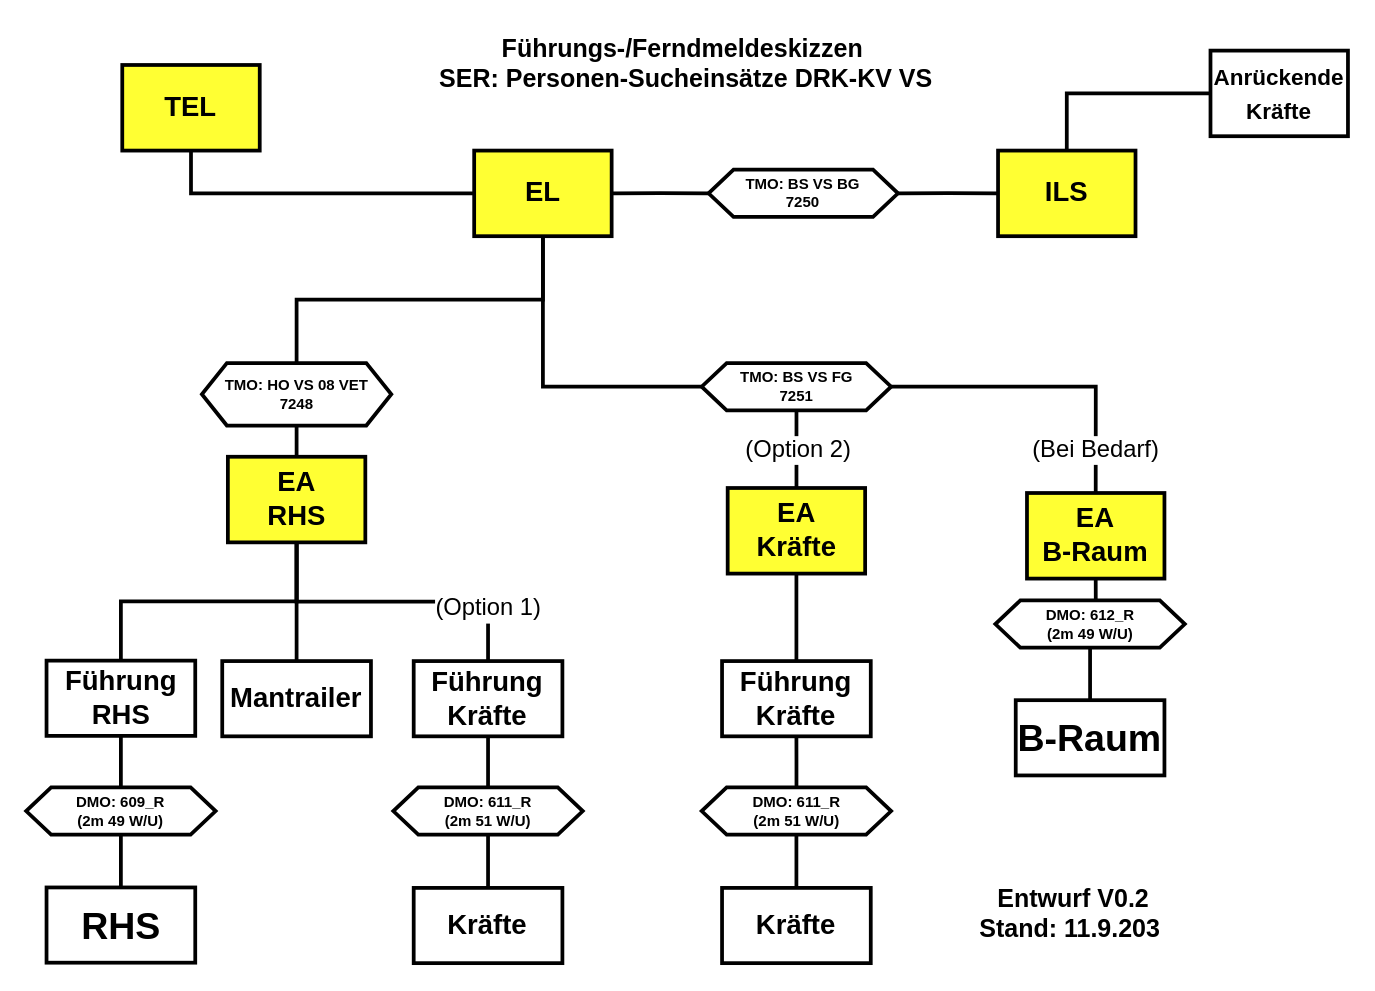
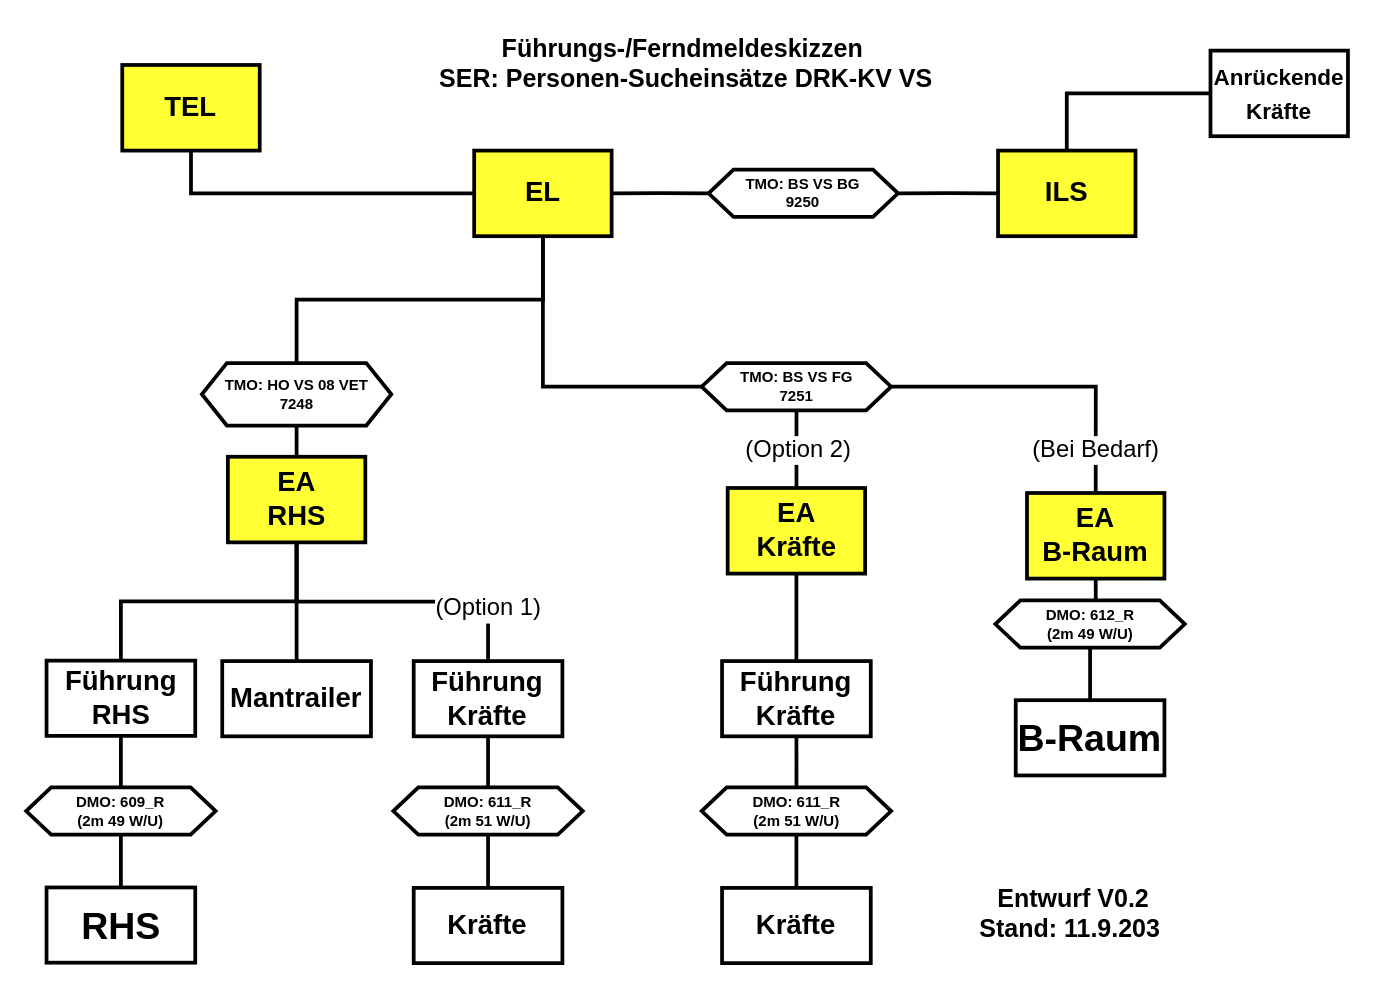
- <mxCell id="13" value="&lt;font&gt;&lt;b&gt;TMO: BS VS BG&lt;br&gt;7250&lt;/b&gt;&lt;/font&gt;" style="shape=hexagon;perimeter=hexagonPerimeter2;whiteSpace=wrap;html=1;fixedSize=1;strokeColor=default;strokeWidth=3;align=center;verticalAlign=middle;fontFamily=Helvetica;fontSize=12;fontColor=default;labelBackgroundColor=default;fillColor=light-dark(#ffffff, #2b2b00);rounded=0;" parent="1" vertex="1"><mxGeometry x="566.35" y="135.25" width="151.6" height="37.79" as="geometry" /></mxCell>
+ <mxCell id="13" value="&lt;font&gt;&lt;b&gt;TMO: BS VS BG&lt;br&gt;9250&lt;/b&gt;&lt;/font&gt;" style="shape=hexagon;perimeter=hexagonPerimeter2;whiteSpace=wrap;html=1;fixedSize=1;strokeColor=default;strokeWidth=3;align=center;verticalAlign=middle;fontFamily=Helvetica;fontSize=12;fontColor=default;labelBackgroundColor=default;fillColor=light-dark(#ffffff, #2b2b00);rounded=0;" parent="1" vertex="1"><mxGeometry x="566.35" y="135.25" width="151.6" height="37.79" as="geometry" /></mxCell>
